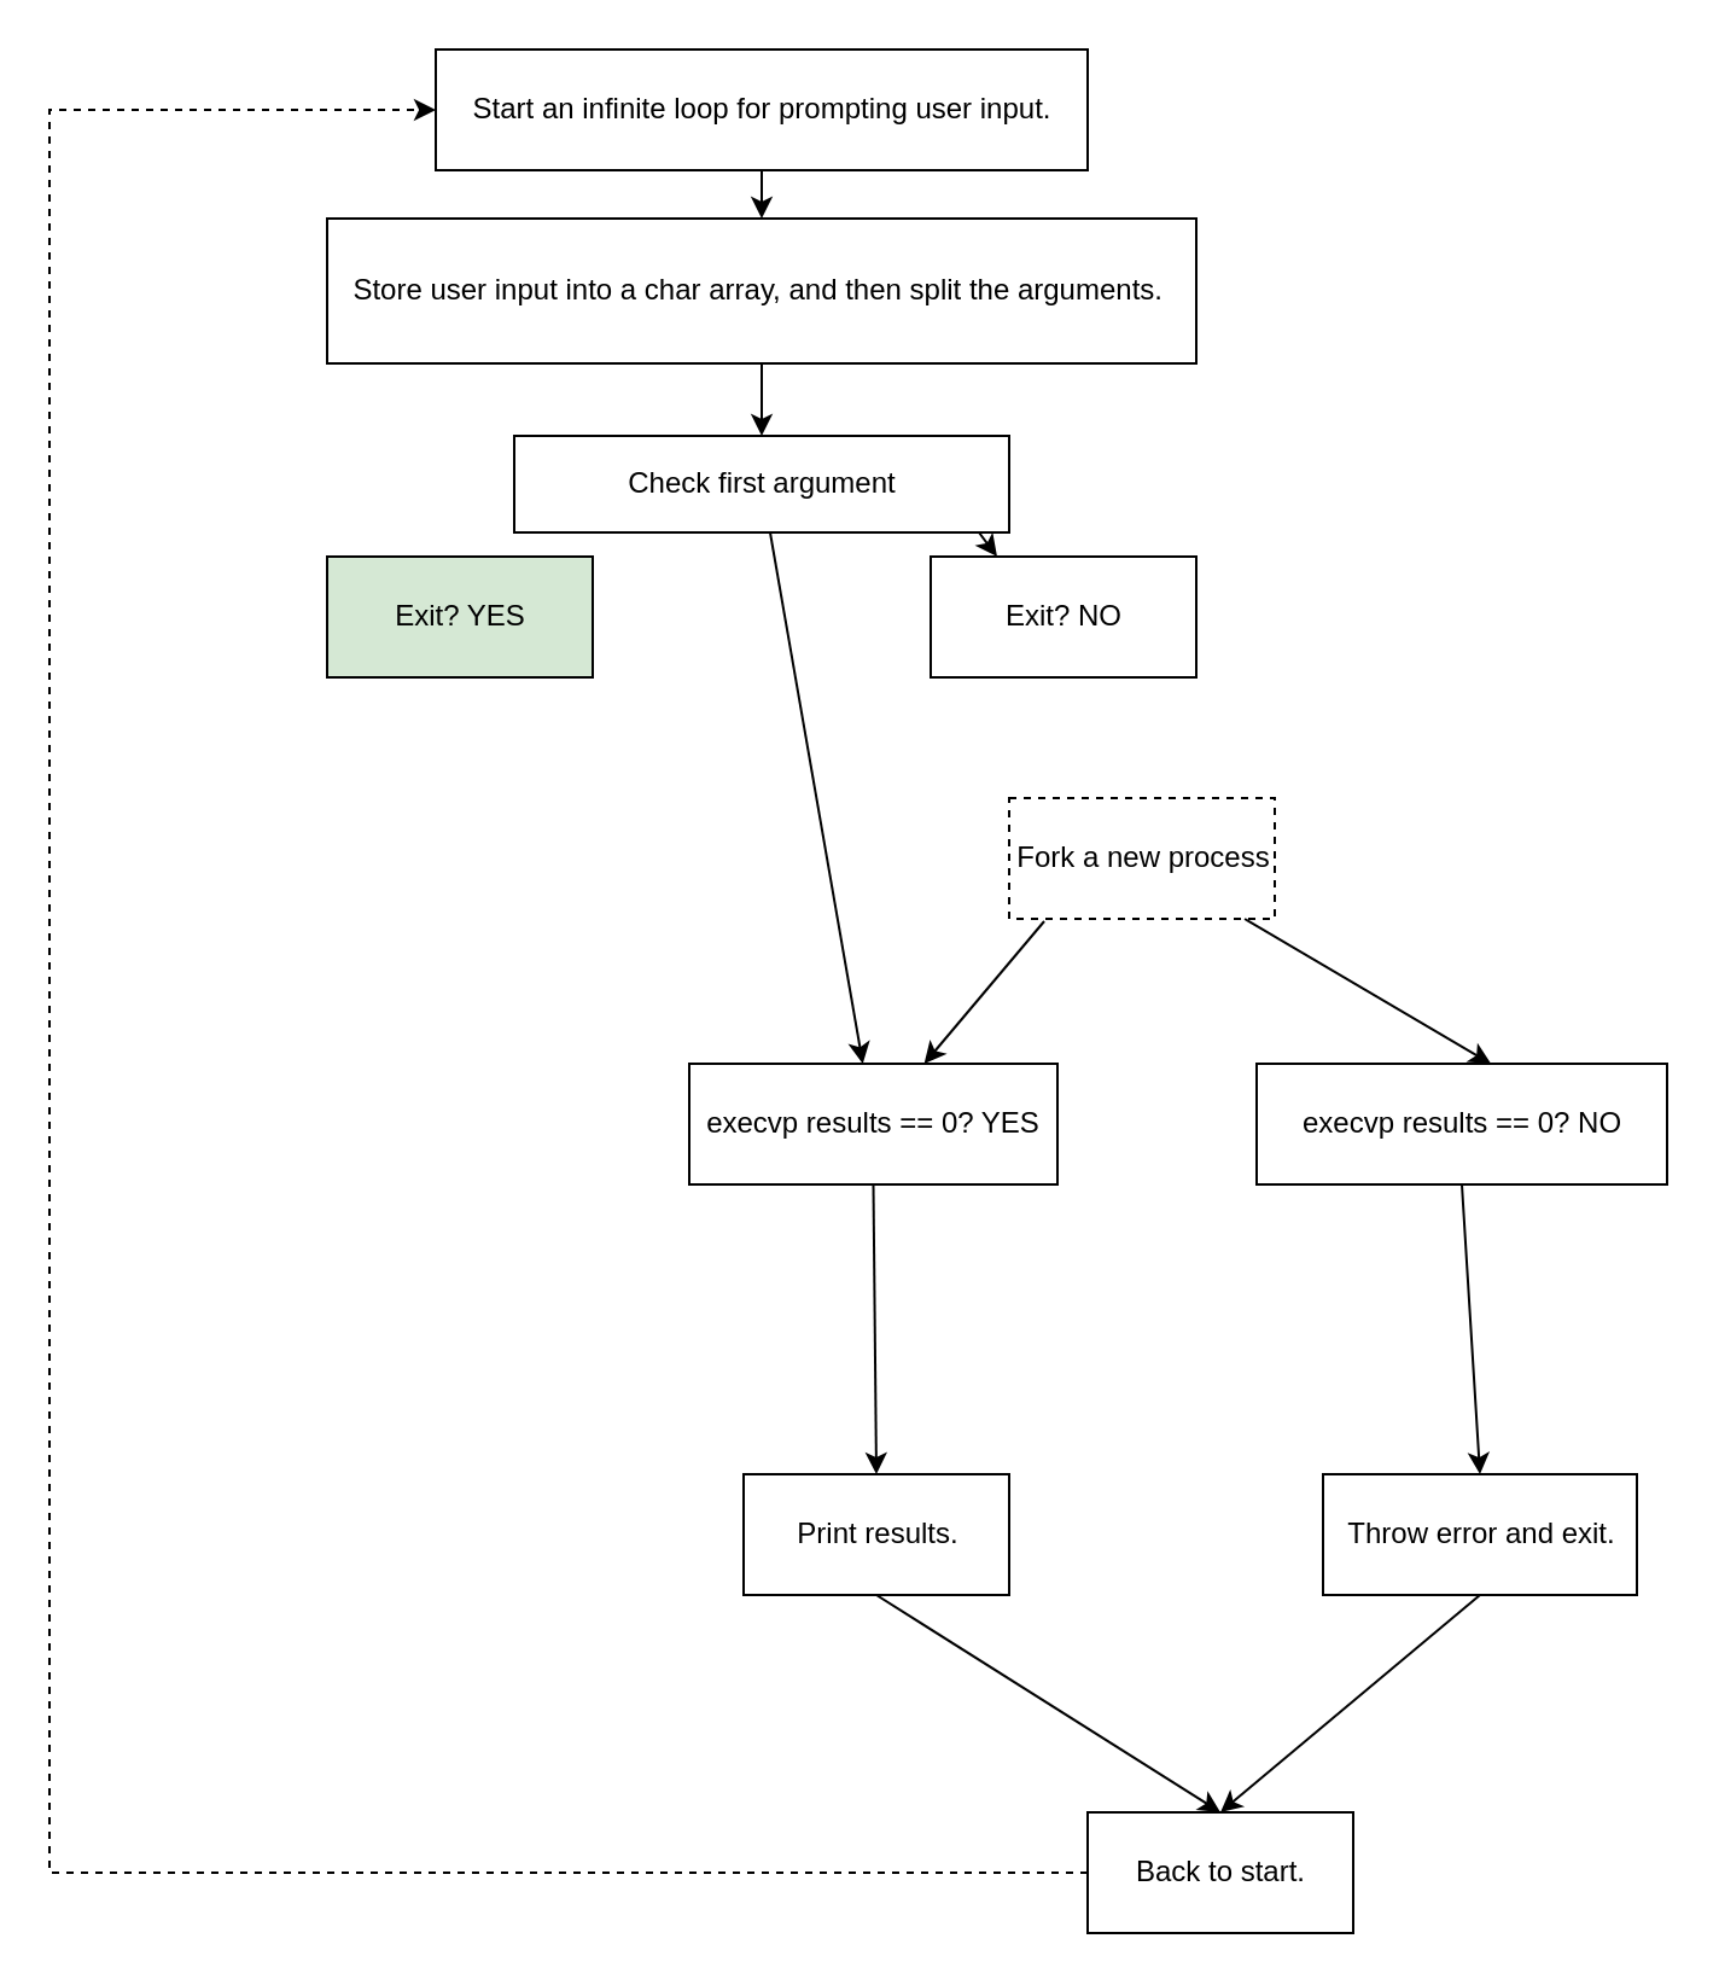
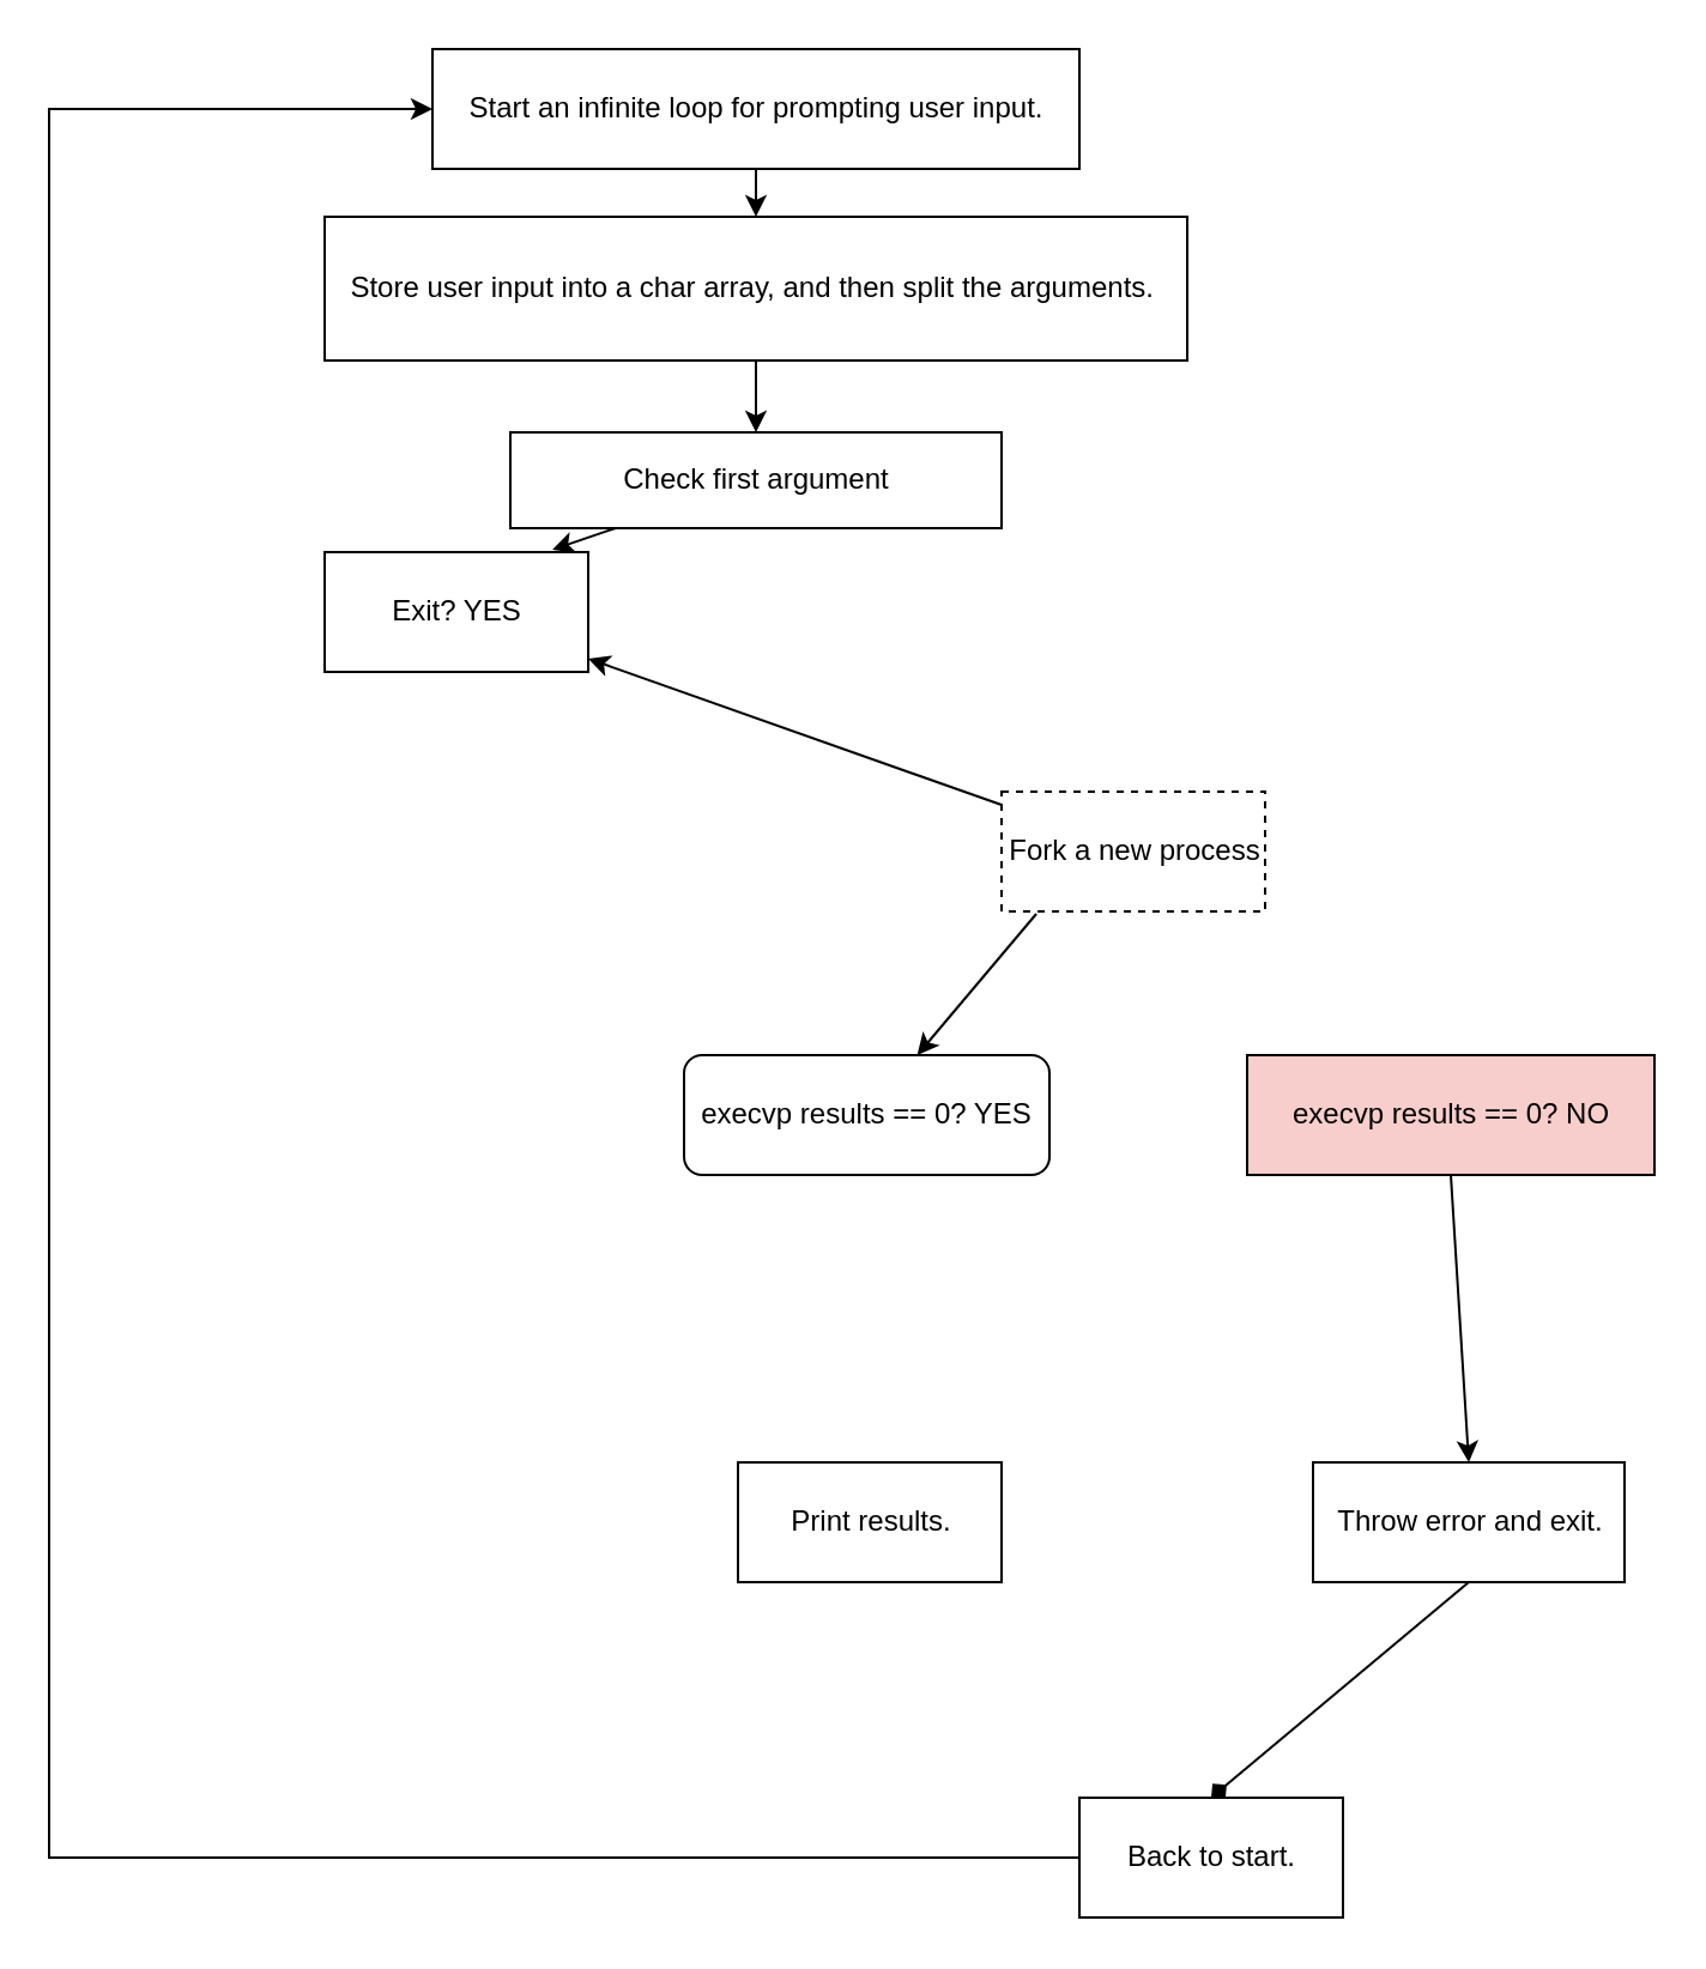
- <mxCell id="14" value="" style="endArrow=classic;html=1;rounded=0;entryX=0.25;entryY=0;entryDx=0;entryDy=0;exitX=0.939;exitY=1;exitDx=0;exitDy=0;exitPerimeter=0;" edge="1" parent="1" source="4" target="6"><mxGeometry width="50" height="50" relative="1" as="geometry"><mxPoint x="260" y="300" as="sourcePoint" /><mxPoint x="310" y="250" as="targetPoint" /></mxGeometry></mxCell>
- <mxCell id="5" value="Exit? YES" style="html=1;fillColor=#d5e8d4;" vertex="1" parent="1"><mxGeometry x="135" y="230" width="110" height="50" as="geometry" /></mxCell>
+ <mxCell id="5" value="Exit? YES" style="html=1;" vertex="1" parent="1"><mxGeometry x="135" y="230" width="110" height="50" as="geometry" /></mxCell>
- <mxCell id="6" value="Exit? NO" style="html=1;" vertex="1" parent="1"><mxGeometry x="385" y="230" width="110" height="50" as="geometry" /></mxCell>
- <mxCell id="15" value="" style="endArrow=classic;html=1;rounded=0;" edge="1" parent="1" source="4" target="8"><mxGeometry width="50" height="50" relative="1" as="geometry"><mxPoint x="260" y="300" as="sourcePoint" /><mxPoint x="310" y="250" as="targetPoint" /></mxGeometry></mxCell>
+ <mxCell id="15" value="" style="endArrow=classic;html=1;rounded=0;entryX=0.864;entryY=-0.02;entryDx=0;entryDy=0;entryPerimeter=0;" edge="1" parent="1" source="4" target="5"><mxGeometry width="50" height="50" relative="1" as="geometry"><mxPoint x="260" y="300" as="sourcePoint" /><mxPoint x="310" y="250" as="targetPoint" /></mxGeometry></mxCell>
- <mxCell id="17" value="" style="endArrow=classic;html=1;rounded=0;entryX=0.571;entryY=0;entryDx=0;entryDy=0;entryPerimeter=0;" edge="1" parent="1" source="7" target="9"><mxGeometry width="50" height="50" relative="1" as="geometry"><mxPoint x="260" y="300" as="sourcePoint" /><mxPoint x="310" y="250" as="targetPoint" /></mxGeometry></mxCell>
+ <mxCell id="17" value="" style="endArrow=classic;html=1;rounded=0;" edge="1" parent="1" source="7" target="5"><mxGeometry width="50" height="50" relative="1" as="geometry"><mxPoint x="260" y="300" as="sourcePoint" /><mxPoint x="310" y="250" as="targetPoint" /></mxGeometry></mxCell>
- <mxCell id="8" value="execvp results == 0? YES" style="html=1;" vertex="1" parent="1"><mxGeometry x="285" y="440" width="152.5" height="50" as="geometry" /></mxCell>
+ <mxCell id="8" value="execvp results == 0? YES" style="html=1;rounded=1;" vertex="1" parent="1"><mxGeometry x="285" y="440" width="152.5" height="50" as="geometry" /></mxCell>
- <mxCell id="9" value="execvp results == 0? NO" style="html=1;" vertex="1" parent="1"><mxGeometry x="520" y="440" width="170" height="50" as="geometry" /></mxCell>
+ <mxCell id="9" value="execvp results == 0? NO" style="html=1;fillColor=#f8cecc;" vertex="1" parent="1"><mxGeometry x="520" y="440" width="170" height="50" as="geometry" /></mxCell>
- <mxCell id="18" value="" style="endArrow=classic;html=1;rounded=0;entryX=0.5;entryY=0;entryDx=0;entryDy=0;exitX=0.5;exitY=1;exitDx=0;exitDy=0;" edge="1" parent="1" source="8" target="10"><mxGeometry width="50" height="50" relative="1" as="geometry"><mxPoint x="260" y="620" as="sourcePoint" /><mxPoint x="310" y="570" as="targetPoint" /></mxGeometry></mxCell>
- <mxCell id="23" value="" style="endArrow=classic;html=1;rounded=0;edgeStyle=elbowEdgeStyle;exitX=0;exitY=0.5;exitDx=0;exitDy=0;entryX=0;entryY=0.5;entryDx=0;entryDy=0;dashed=1;" edge="1" parent="1" source="20" target="2"><mxGeometry width="50" height="50" relative="1" as="geometry"><mxPoint x="260" y="540" as="sourcePoint" /><mxPoint x="230" y="350" as="targetPoint" /><Array as="points"><mxPoint x="20" y="210" /></Array></mxGeometry></mxCell>
+ <mxCell id="23" value="" style="endArrow=classic;html=1;rounded=0;edgeStyle=elbowEdgeStyle;exitX=0;exitY=0.5;exitDx=0;exitDy=0;entryX=0;entryY=0.5;entryDx=0;entryDy=0;" edge="1" parent="1" source="20" target="2"><mxGeometry width="50" height="50" relative="1" as="geometry"><mxPoint x="260" y="540" as="sourcePoint" /><mxPoint x="230" y="350" as="targetPoint" /><Array as="points"><mxPoint x="20" y="210" /></Array></mxGeometry></mxCell>
- <mxCell id="21" value="" style="endArrow=classic;html=1;rounded=0;entryX=0.5;entryY=0;entryDx=0;entryDy=0;exitX=0.5;exitY=1;exitDx=0;exitDy=0;" edge="1" parent="1" source="10" target="20"><mxGeometry width="50" height="50" relative="1" as="geometry"><mxPoint x="270" y="750" as="sourcePoint" /><mxPoint x="320" y="700" as="targetPoint" /></mxGeometry></mxCell>
- <mxCell id="22" value="" style="endArrow=classic;html=1;rounded=0;entryX=0.5;entryY=0;entryDx=0;entryDy=0;exitX=0.5;exitY=1;exitDx=0;exitDy=0;" edge="1" parent="1" source="11" target="20"><mxGeometry width="50" height="50" relative="1" as="geometry"><mxPoint x="270" y="750" as="sourcePoint" /><mxPoint x="320" y="700" as="targetPoint" /></mxGeometry></mxCell>
+ <mxCell id="22" value="" style="endArrow=diamond;html=1;rounded=0;entryX=0.5;entryY=0;entryDx=0;entryDy=0;exitX=0.5;exitY=1;exitDx=0;exitDy=0;" edge="1" parent="1" source="11" target="20"><mxGeometry width="50" height="50" relative="1" as="geometry"><mxPoint x="270" y="750" as="sourcePoint" /><mxPoint x="320" y="700" as="targetPoint" /></mxGeometry></mxCell>
